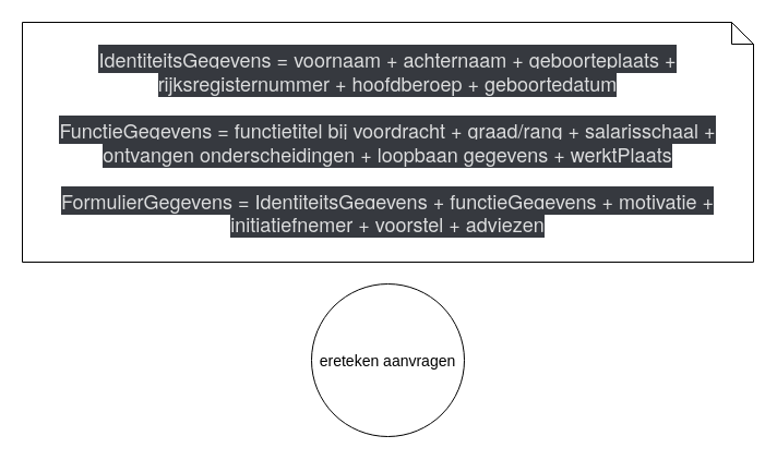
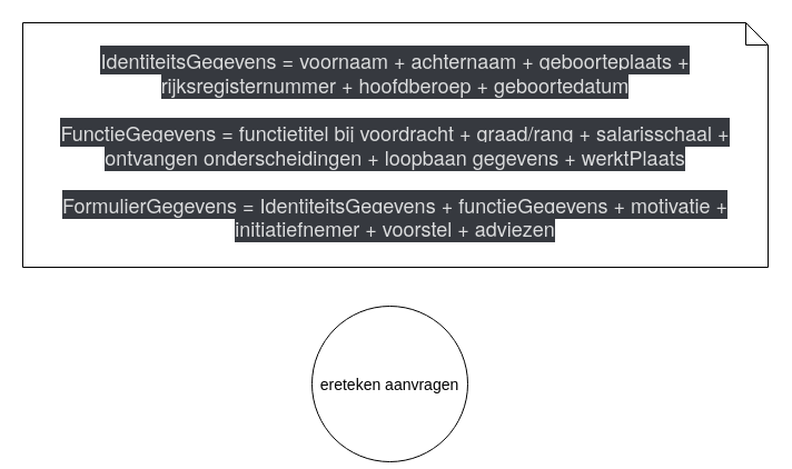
- <mxCell id="2" value="ereteken aanvragen" style="ellipse;fillColor=#ffffff;strokeColor=#000000;fontSize=14;fontColor=#000000;" vertex="1" parent="1"><mxGeometry x="285" y="260" width="140" height="140" as="geometry" /></mxCell>
+ <mxCell id="2" value="ereteken aanvragen" style="ellipse;fillColor=#ffffff;strokeColor=#000000;fontSize=14;fontColor=#000000;" vertex="1" parent="1"><mxGeometry x="280" y="275" width="140" height="140" as="geometry" /></mxCell>
